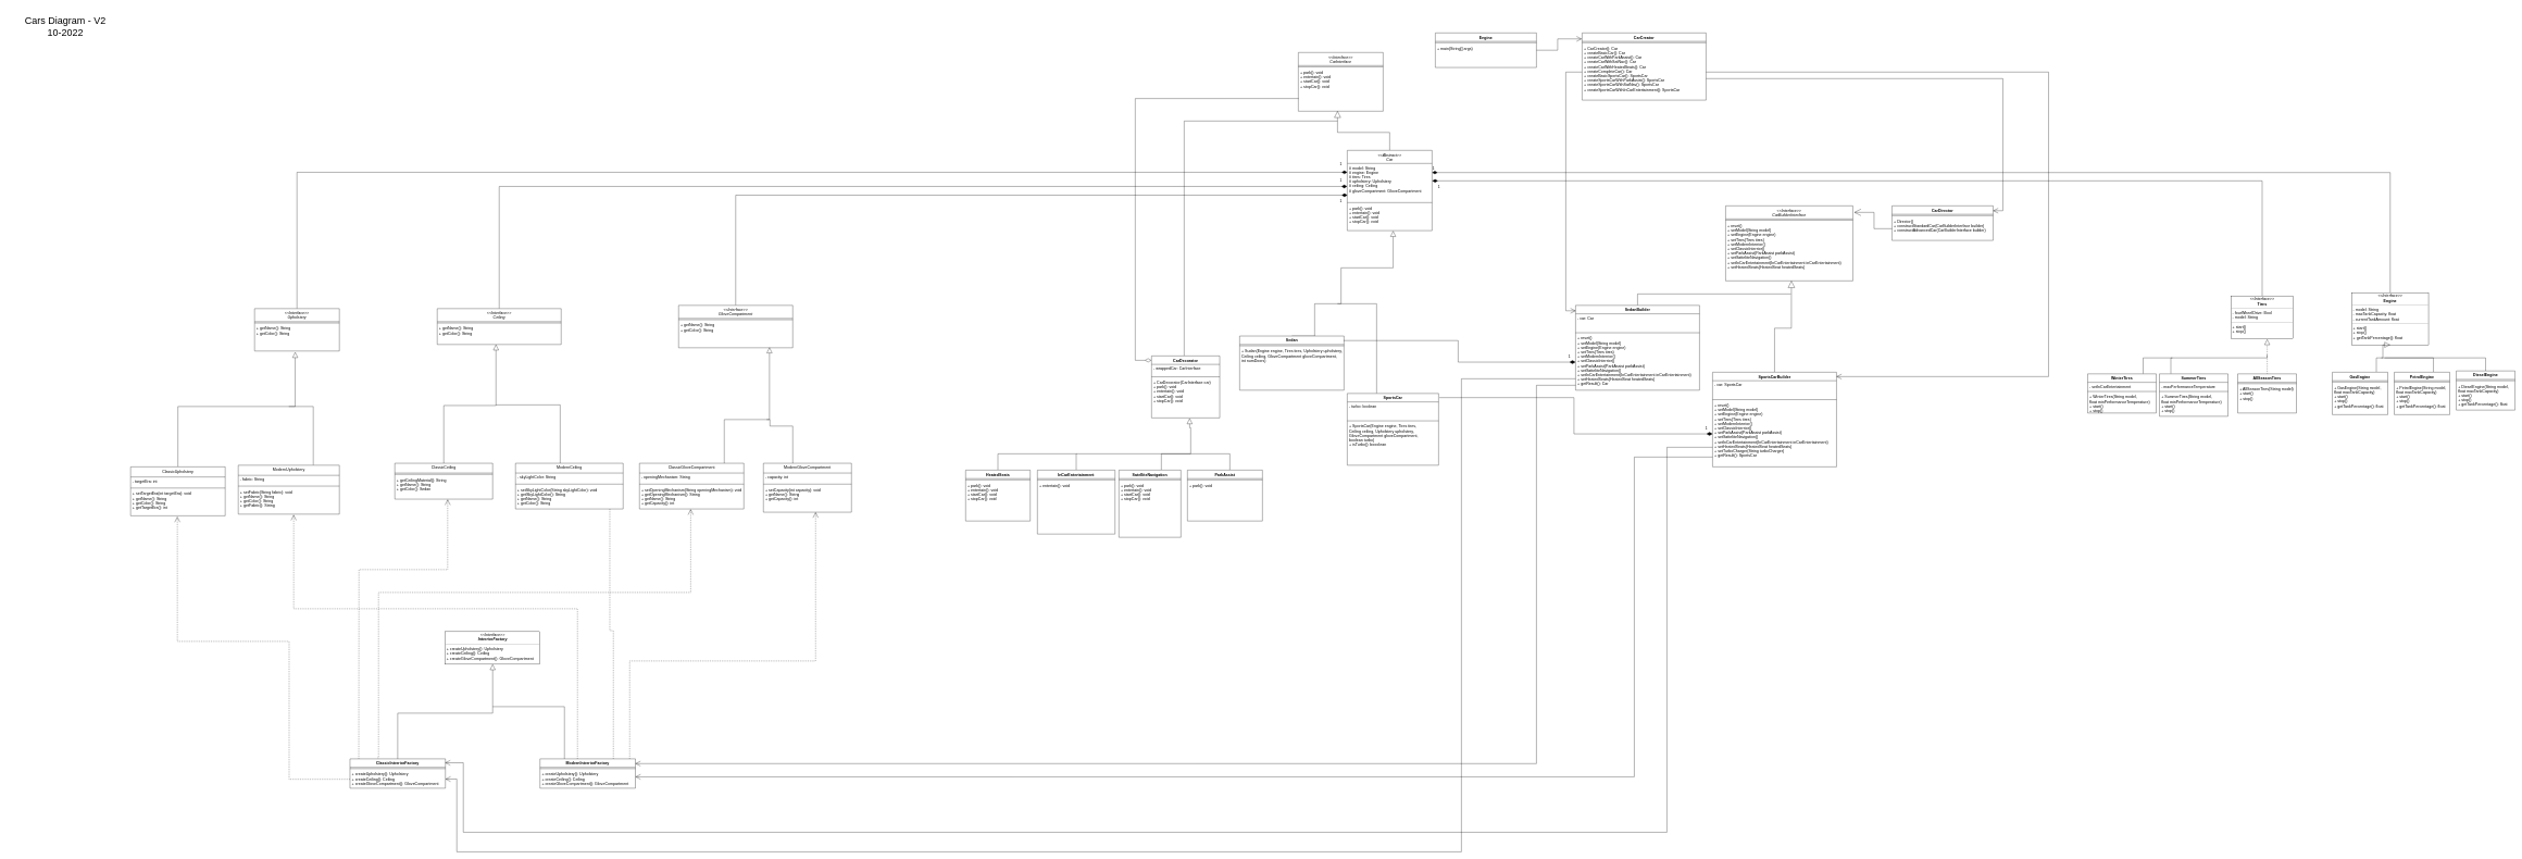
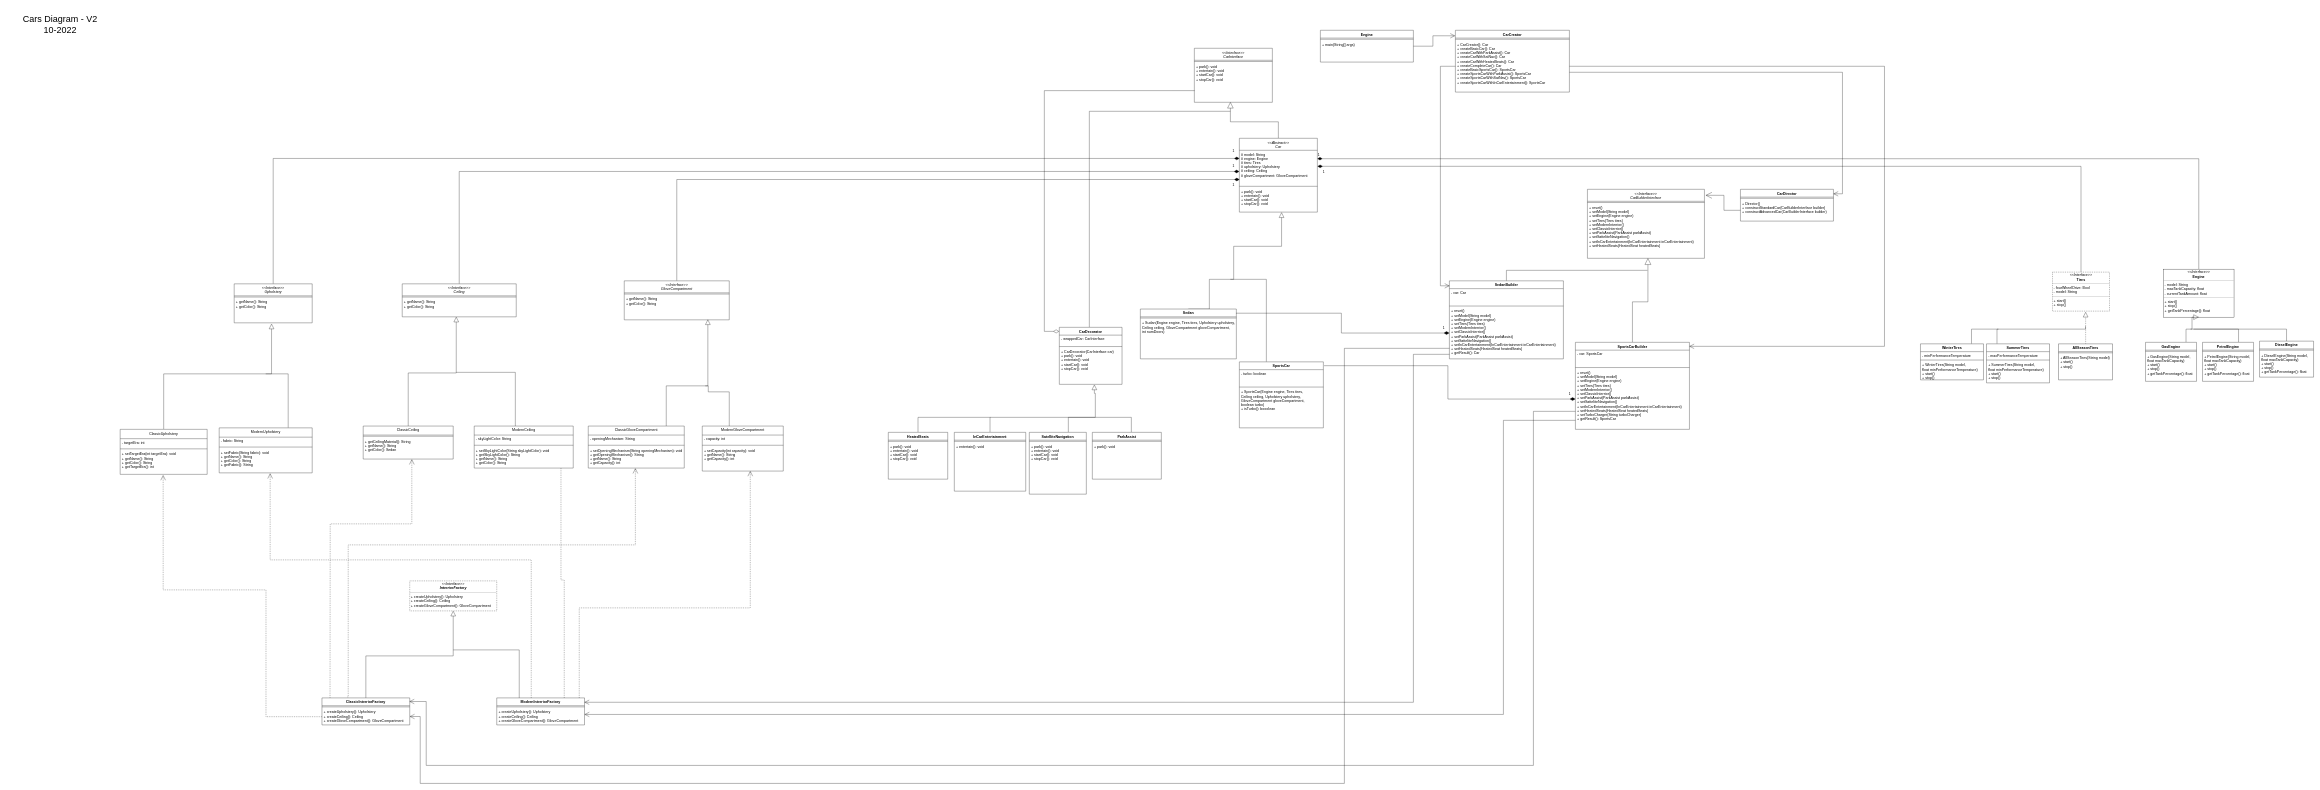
- <mxCell id="9" value="&lt;p style=&quot;margin:0px;margin-top:4px;text-align:center;&quot;&gt;&lt;i&gt;&amp;lt;&amp;lt;Interface&amp;gt;&amp;gt;&lt;/i&gt;&lt;br&gt;&lt;b&gt;Tires&lt;/b&gt;&lt;/p&gt;&lt;hr size=&quot;1&quot;&gt;&lt;p style=&quot;margin:0px;margin-left:4px;&quot;&gt;- fourWheelDrive: Bool&lt;br style=&quot;padding: 0px; margin: 0px;&quot;&gt;- model: String&lt;/p&gt;&lt;hr size=&quot;1&quot;&gt;&lt;p style=&quot;margin:0px;margin-left:4px;&quot;&gt;+ start()&lt;br style=&quot;padding: 0px; margin: 0px;&quot;&gt;+ stop()&lt;br&gt;&lt;/p&gt;" style="verticalAlign=top;align=left;overflow=fill;fontSize=12;fontFamily=Helvetica;html=1;" vertex="1" parent="1"><mxGeometry x="6840" y="906" width="190" height="130" as="geometry" /></mxCell>
+ <mxCell id="9" value="&lt;p style=&quot;margin:0px;margin-top:4px;text-align:center;&quot;&gt;&lt;i&gt;&amp;lt;&amp;lt;Interface&amp;gt;&amp;gt;&lt;/i&gt;&lt;br&gt;&lt;b&gt;Tires&lt;/b&gt;&lt;/p&gt;&lt;hr size=&quot;1&quot;&gt;&lt;p style=&quot;margin:0px;margin-left:4px;&quot;&gt;- fourWheelDrive: Bool&lt;br style=&quot;padding: 0px; margin: 0px;&quot;&gt;- model: String&lt;/p&gt;&lt;hr size=&quot;1&quot;&gt;&lt;p style=&quot;margin:0px;margin-left:4px;&quot;&gt;+ start()&lt;br style=&quot;padding: 0px; margin: 0px;&quot;&gt;+ stop()&lt;br&gt;&lt;/p&gt;" style="verticalAlign=top;align=left;overflow=fill;fontSize=12;fontFamily=Helvetica;html=1;dashed=1;" vertex="1" parent="1"><mxGeometry x="6840" y="906" width="190" height="130" as="geometry" /></mxCell>
- <mxCell id="86" value="- setInCarEntertainment" style="text;strokeColor=none;fillColor=none;align=left;verticalAlign=top;spacingLeft=4;spacingRight=4;overflow=hidden;rotatable=0;points=[[0,0.5],[1,0.5]];portConstraint=eastwest;" vertex="1" parent="85"><mxGeometry y="26" width="210" height="24" as="geometry" /></mxCell>
+ <mxCell id="86" value="- minPerformanceTemperature" style="text;strokeColor=none;fillColor=none;align=left;verticalAlign=top;spacingLeft=4;spacingRight=4;overflow=hidden;rotatable=0;points=[[0,0.5],[1,0.5]];portConstraint=eastwest;" vertex="1" parent="85"><mxGeometry y="26" width="210" height="24" as="geometry" /></mxCell>
- <mxCell id="10" value="&lt;p style=&quot;margin:0px;margin-top:4px;text-align:center;&quot;&gt;&lt;i&gt;&amp;lt;&amp;lt;Interface&amp;gt;&amp;gt;&lt;/i&gt;&lt;br&gt;&lt;b&gt;&lt;i&gt;InterriorFactory&lt;/i&gt;&lt;/b&gt;&lt;/p&gt;&lt;hr size=&quot;1&quot;&gt;&lt;p style=&quot;margin:0px;margin-left:4px;&quot;&gt;+ createUpholstery(): Upholstery&lt;br&gt;+ createCeiling(): Ceiling&lt;/p&gt;&lt;p style=&quot;margin:0px;margin-left:4px;&quot;&gt;+ createGloveCompartment(): GloveCompartment&lt;/p&gt;" style="verticalAlign=top;align=left;overflow=fill;fontSize=12;fontFamily=Helvetica;html=1;" vertex="1" parent="1"><mxGeometry x="1365" y="1935" width="290" height="100" as="geometry" /></mxCell>
+ <mxCell id="10" value="&lt;p style=&quot;margin:0px;margin-top:4px;text-align:center;&quot;&gt;&lt;i&gt;&amp;lt;&amp;lt;Interface&amp;gt;&amp;gt;&lt;/i&gt;&lt;br&gt;&lt;b&gt;&lt;i&gt;InterriorFactory&lt;/i&gt;&lt;/b&gt;&lt;/p&gt;&lt;hr size=&quot;1&quot;&gt;&lt;p style=&quot;margin:0px;margin-left:4px;&quot;&gt;+ createUpholstery(): Upholstery&lt;br&gt;+ createCeiling(): Ceiling&lt;/p&gt;&lt;p style=&quot;margin:0px;margin-left:4px;&quot;&gt;+ createGloveCompartment(): GloveCompartment&lt;/p&gt;" style="verticalAlign=top;align=left;overflow=fill;fontSize=12;fontFamily=Helvetica;html=1;dashed=1;" vertex="1" parent="1"><mxGeometry x="1365" y="1935" width="290" height="100" as="geometry" /></mxCell>
